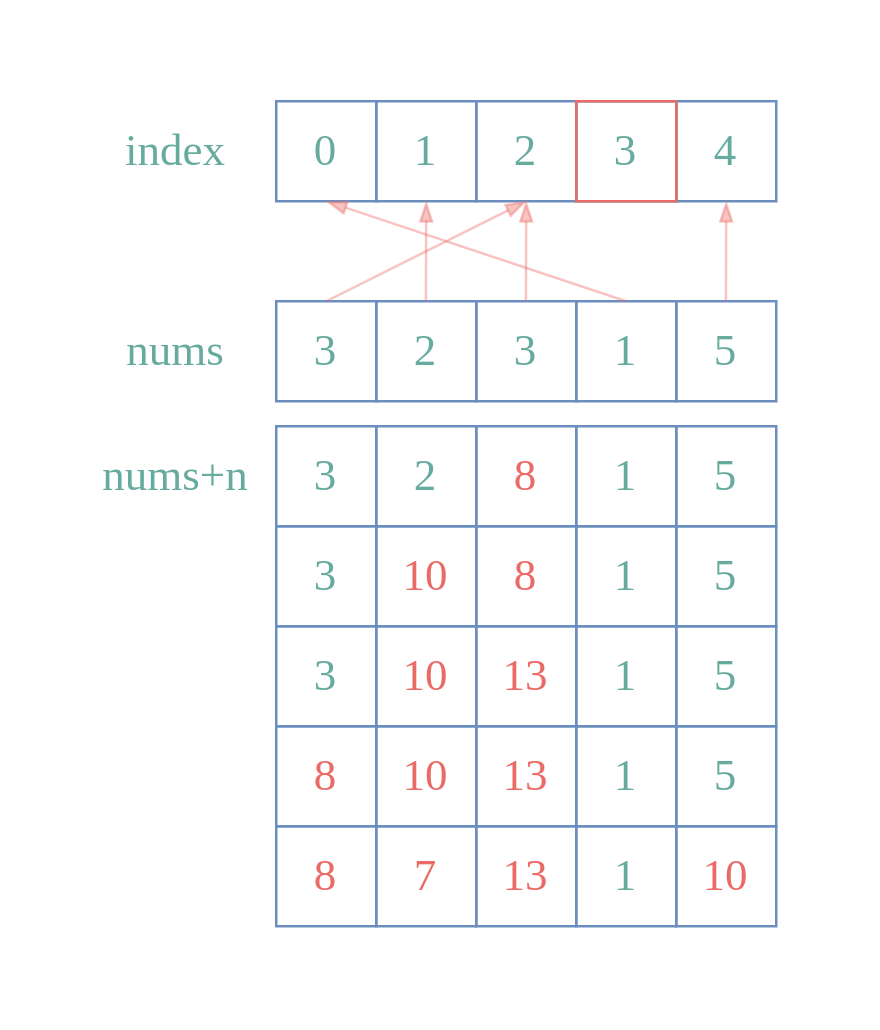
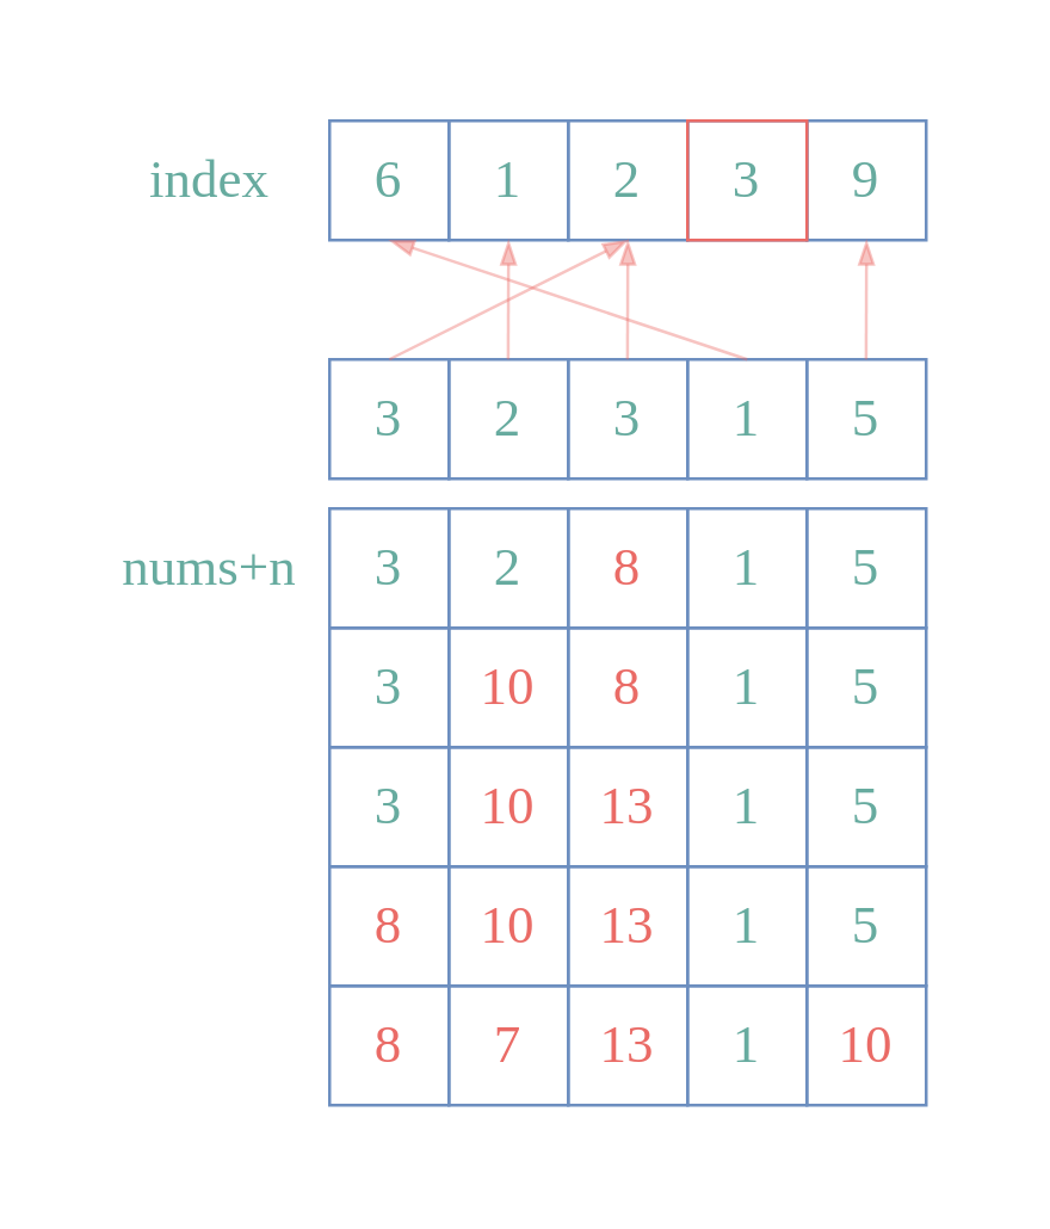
- <mxCell id="3" value="&lt;font face=&quot;monaco&quot; data-font-src=&quot;https://fonts.googleapis.com/css?family=monaco&quot; color=&quot;#67ab9f&quot; style=&quot;font-size: 18px&quot;&gt;0&lt;/font&gt;" style="text;html=1;strokeColor=none;fillColor=none;align=center;verticalAlign=middle;whiteSpace=wrap;rounded=0;" vertex="1" parent="1"><mxGeometry x="110" y="40" width="40" height="40" as="geometry" /></mxCell>
+ <mxCell id="3" value="&lt;font face=&quot;monaco&quot; data-font-src=&quot;https://fonts.googleapis.com/css?family=monaco&quot; color=&quot;#67ab9f&quot; style=&quot;font-size: 18px&quot;&gt;6&lt;/font&gt;" style="text;html=1;strokeColor=none;fillColor=none;align=center;verticalAlign=middle;whiteSpace=wrap;rounded=0;" vertex="1" parent="1"><mxGeometry x="110" y="40" width="40" height="40" as="geometry" /></mxCell>
- <mxCell id="10" value="&lt;font face=&quot;monaco&quot; data-font-src=&quot;https://fonts.googleapis.com/css?family=monaco&quot; color=&quot;#67ab9f&quot; style=&quot;font-size: 18px&quot;&gt;4&lt;/font&gt;" style="text;html=1;strokeColor=none;fillColor=none;align=center;verticalAlign=middle;whiteSpace=wrap;rounded=0;" vertex="1" parent="1"><mxGeometry x="270" y="40" width="40" height="40" as="geometry" /></mxCell>
+ <mxCell id="10" value="&lt;font face=&quot;monaco&quot; data-font-src=&quot;https://fonts.googleapis.com/css?family=monaco&quot; color=&quot;#67ab9f&quot; style=&quot;font-size: 18px&quot;&gt;9&lt;/font&gt;" style="text;html=1;strokeColor=none;fillColor=none;align=center;verticalAlign=middle;whiteSpace=wrap;rounded=0;" vertex="1" parent="1"><mxGeometry x="270" y="40" width="40" height="40" as="geometry" /></mxCell>
- <mxCell id="22" value="&lt;font color=&quot;#67ab9f&quot; face=&quot;monaco&quot;&gt;&lt;span style=&quot;font-size: 18px&quot;&gt;nums&lt;/span&gt;&lt;/font&gt;" style="text;html=1;strokeColor=none;fillColor=none;align=center;verticalAlign=middle;whiteSpace=wrap;rounded=0;" vertex="1" parent="1"><mxGeometry x="30" y="120" width="80" height="40" as="geometry" /></mxCell>
